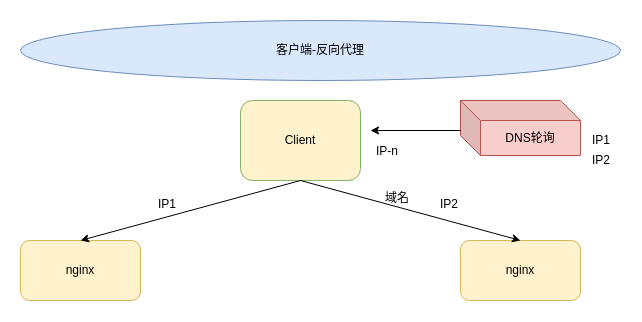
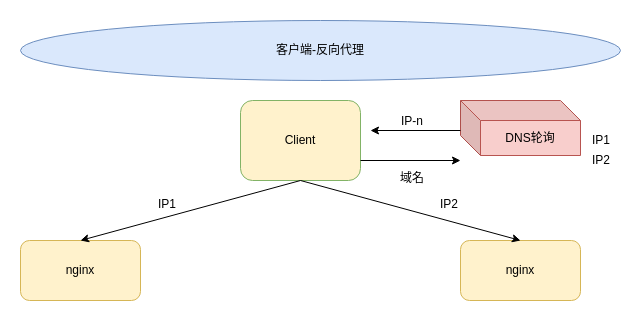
- <mxCell id="10" value="IP-n" style="text;html=1;resizable=0;points=[];autosize=1;align=left;verticalAlign=top;spacingTop=-4;" vertex="1" parent="1"><mxGeometry x="374" y="141" width="40" height="20" as="geometry" /></mxCell>
+ <mxCell id="10" value="IP-n" style="text;html=1;resizable=0;points=[];autosize=1;align=left;verticalAlign=top;spacingTop=-4;" vertex="1" parent="1"><mxGeometry x="399" y="111" width="40" height="20" as="geometry" /></mxCell>
+ <mxCell id="8" value="" style="endArrow=classic;html=1;exitX=1;exitY=0.75;exitDx=0;exitDy=0;entryX=0;entryY=0;entryDx=0;entryDy=60;entryPerimeter=0;" edge="1" parent="1" source="3" target="6"><mxGeometry width="50" height="50" relative="1" as="geometry"><mxPoint x="20" y="350" as="sourcePoint" /><mxPoint x="70" y="300" as="targetPoint" /></mxGeometry></mxCell>
- <mxCell id="9" value="域名" style="text;html=1;resizable=0;points=[];autosize=1;align=left;verticalAlign=top;spacingTop=-4;" vertex="1" parent="1"><mxGeometry x="383" y="188" width="40" height="20" as="geometry" /></mxCell>
+ <mxCell id="9" value="域名" style="text;html=1;resizable=0;points=[];autosize=1;align=left;verticalAlign=top;spacingTop=-4;" vertex="1" parent="1"><mxGeometry x="398" y="168" width="40" height="20" as="geometry" /></mxCell>
